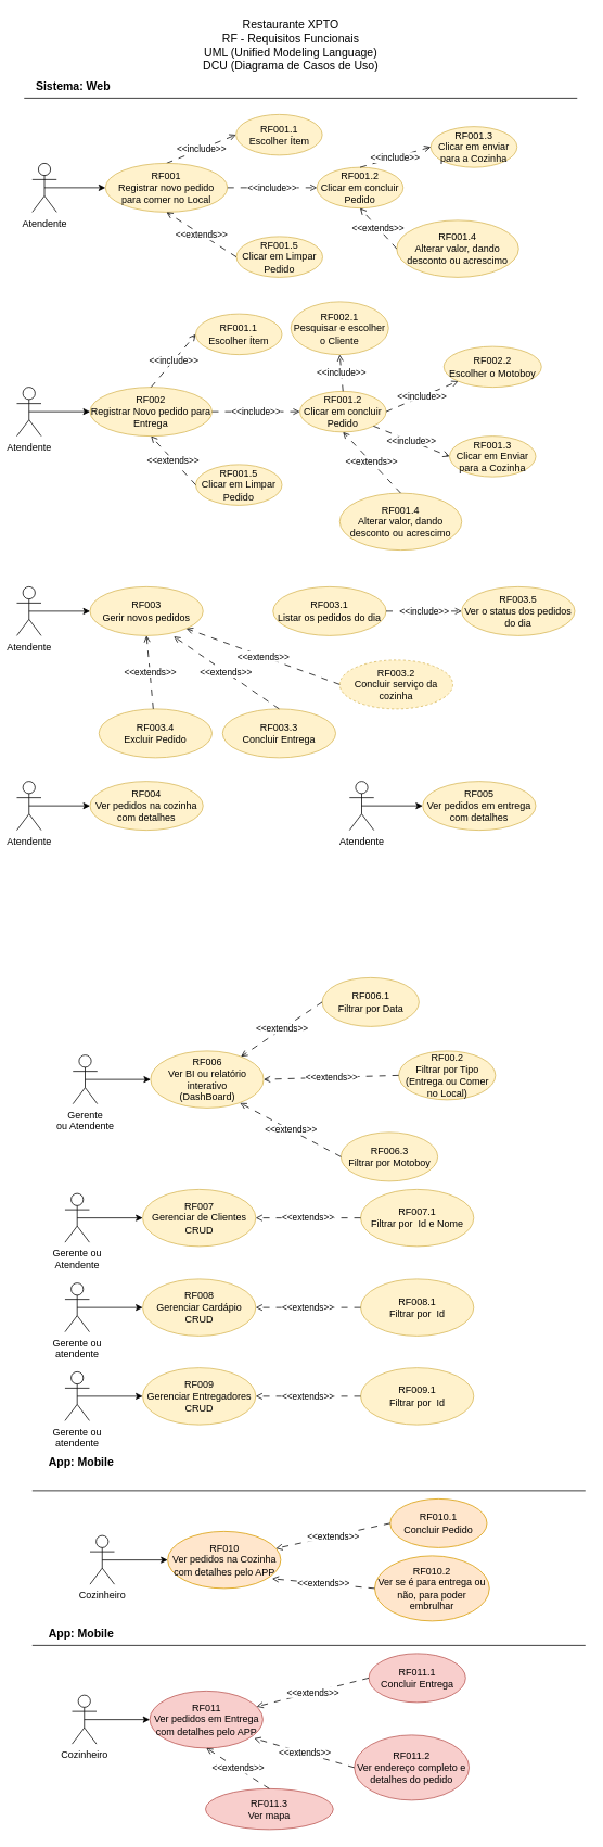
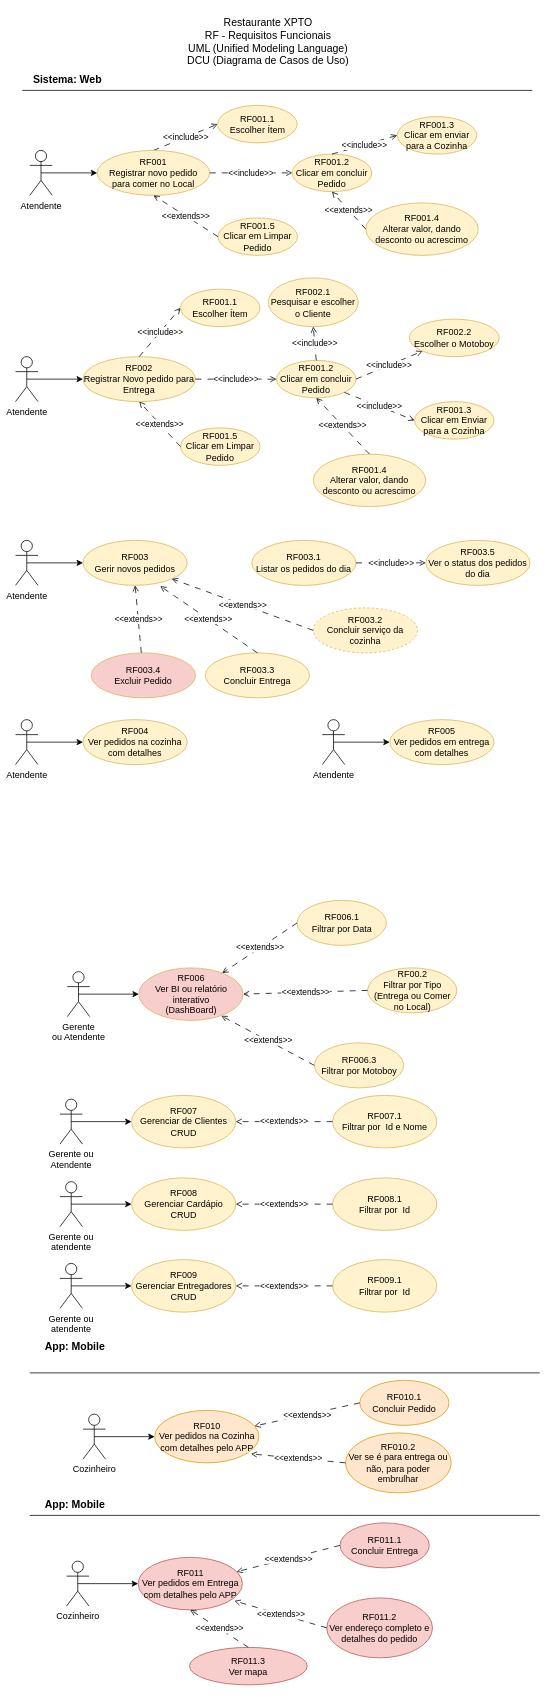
- <mxCell id="38" value="RF003.4&lt;br&gt;Excluir Pedido" style="ellipse;whiteSpace=wrap;html=1;fillColor=#fff2cc;strokeColor=#d6b656;" parent="1" vertex="1"><mxGeometry x="121" y="870" width="139" height="60" as="geometry" /></mxCell>
+ <mxCell id="38" value="RF003.4&lt;br&gt;Excluir Pedido" style="ellipse;whiteSpace=wrap;html=1;fillColor=#f8cecc;strokeColor=#d6b656;" parent="1" vertex="1"><mxGeometry x="121" y="870" width="139" height="60" as="geometry" /></mxCell>
- <mxCell id="52" value="RF006&lt;br&gt;Ver BI ou relatório interativo&lt;br&gt;(DashBoard)" style="ellipse;whiteSpace=wrap;html=1;fillColor=#fff2cc;strokeColor=#d6b656;" parent="1" vertex="1"><mxGeometry x="184.5" y="1290" width="139" height="70" as="geometry" /></mxCell>
+ <mxCell id="52" value="RF006&lt;br&gt;Ver BI ou relatório interativo&lt;br&gt;(DashBoard)" style="ellipse;whiteSpace=wrap;html=1;fillColor=#f8cecc;strokeColor=#d6b656;" parent="1" vertex="1"><mxGeometry x="184.5" y="1290" width="139" height="70" as="geometry" /></mxCell>
